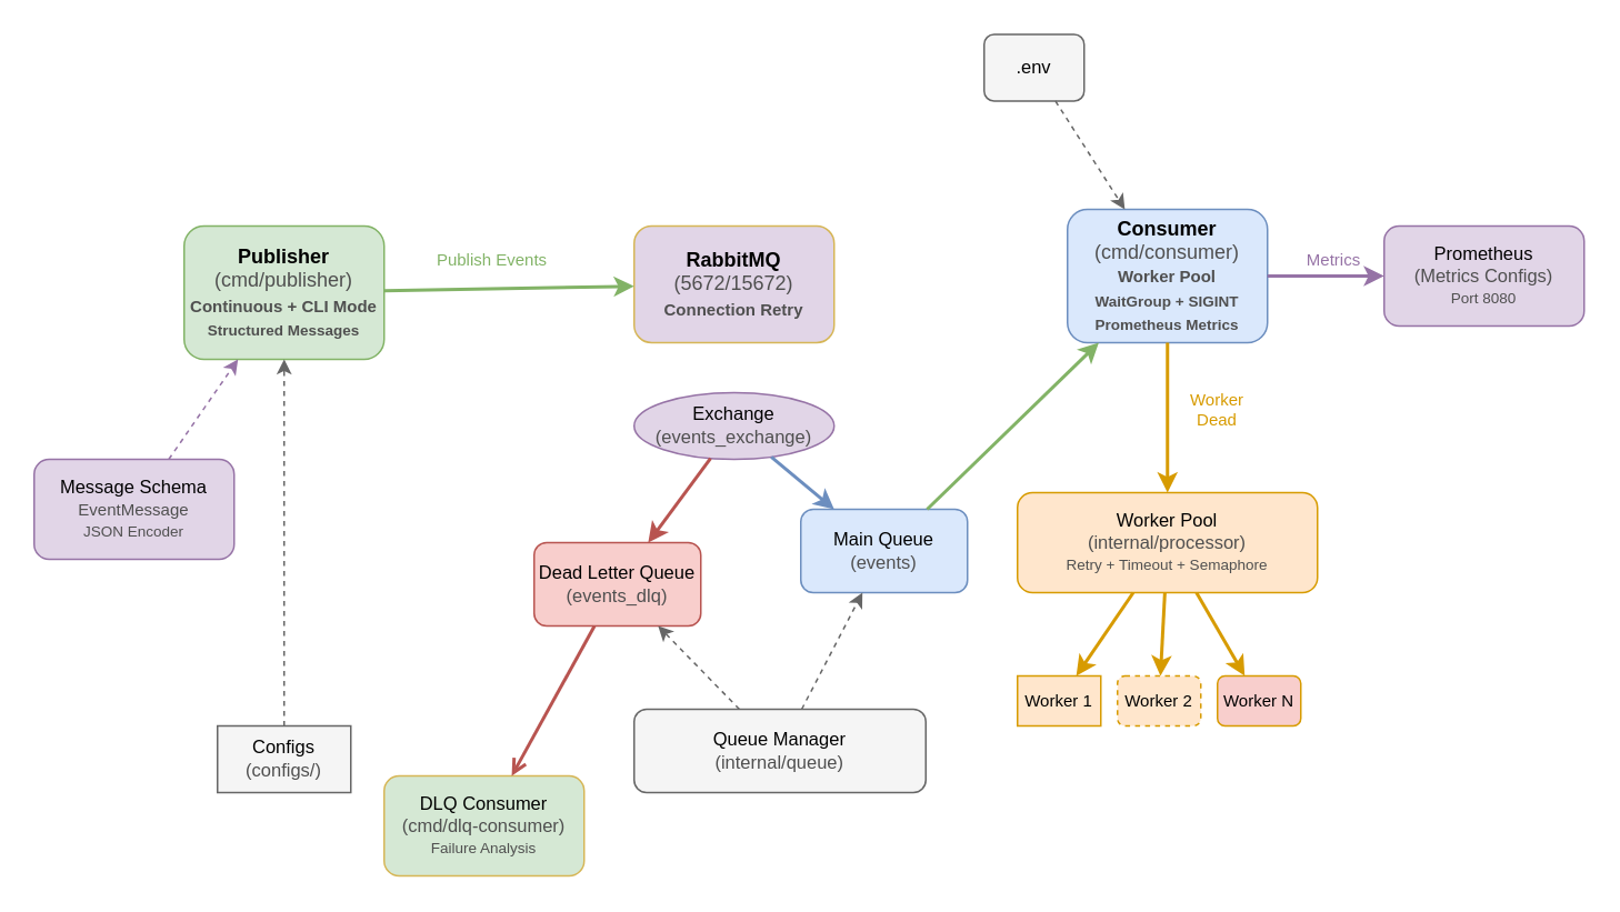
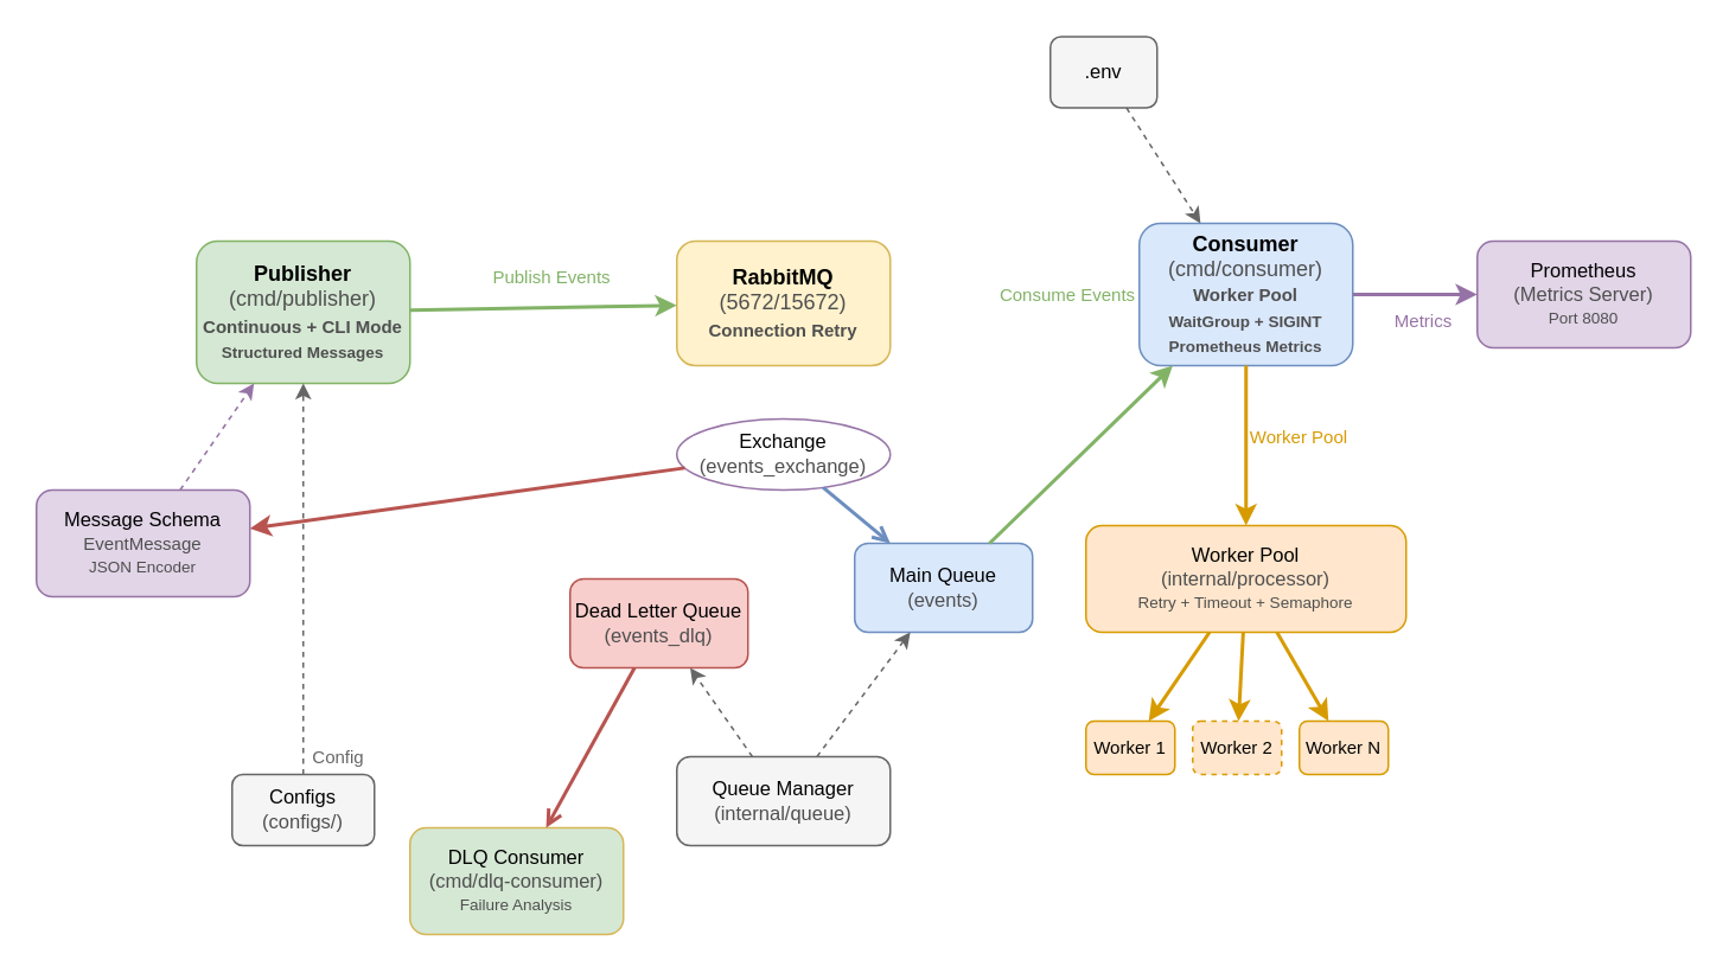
- <mxCell id="33" value="Publish Events" style="text;html=1;strokeColor=none;fillColor=none;align=center;verticalAlign=middle;whiteSpace=wrap;rounded=0;fontSize=10;fontColor=#82b366;" parent="1" vertex="1"><mxGeometry x="255" y="145" width="80" height="20" as="geometry" /></mxCell>
+ <mxCell id="33" value="Publish Events" style="text;html=1;strokeColor=none;fillColor=none;align=center;verticalAlign=middle;whiteSpace=wrap;rounded=0;fontSize=10;fontColor=#82b366;" parent="1" vertex="1"><mxGeometry x="270" y="145" width="80" height="20" as="geometry" /></mxCell>
- <mxCell id="37" value="Metrics" style="text;html=1;strokeColor=none;fillColor=none;align=center;verticalAlign=middle;whiteSpace=wrap;rounded=0;fontSize=10;fontColor=#9673a6;" parent="1" vertex="1"><mxGeometry x="780" y="145" width="40" height="20" as="geometry" /></mxCell>
+ <mxCell id="37" value="Metrics" style="text;html=1;strokeColor=none;fillColor=none;align=center;verticalAlign=middle;whiteSpace=wrap;rounded=0;fontSize=10;fontColor=#9673a6;" parent="1" vertex="1"><mxGeometry x="780" y="170" width="40" height="20" as="geometry" /></mxCell>
+ <mxCell id="34" value="Consume Events" style="text;html=1;strokeColor=none;fillColor=none;align=center;verticalAlign=middle;whiteSpace=wrap;rounded=0;fontSize=10;fontColor=#82b366;" parent="1" vertex="1"><mxGeometry x="560" y="155" width="80" height="20" as="geometry" /></mxCell>
- <mxCell id="16" value="Prometheus&lt;br&gt;&lt;font style=&quot;color: rgb(79, 79, 79);&quot;&gt;(Metrics Configs)&lt;/font&gt;&lt;br&gt;&lt;font style=&quot;color: rgb(79, 79, 79); font-size: 9px;&quot;&gt;Port 8080&lt;/font&gt;" style="rounded=1;whiteSpace=wrap;html=1;fillColor=#e1d5e7;strokeColor=#9673a6;fontSize=11;" parent="1" vertex="1"><mxGeometry x="830" y="135" width="120" height="60" as="geometry" /></mxCell>
+ <mxCell id="16" value="Prometheus&lt;br&gt;&lt;font style=&quot;color: rgb(79, 79, 79);&quot;&gt;(Metrics Server)&lt;/font&gt;&lt;br&gt;&lt;font style=&quot;color: rgb(79, 79, 79); font-size: 9px;&quot;&gt;Port 8080&lt;/font&gt;" style="rounded=1;whiteSpace=wrap;html=1;fillColor=#e1d5e7;strokeColor=#9673a6;fontSize=11;" parent="1" vertex="1"><mxGeometry x="830" y="135" width="120" height="60" as="geometry" /></mxCell>
- <mxCell id="3" value="RabbitMQ&lt;br&gt;&lt;font style=&quot;color: rgb(79, 79, 79); font-weight: normal;&quot;&gt;(5672/15672)&lt;/font&gt;&lt;br&gt;&lt;font style=&quot;color: rgb(79, 79, 79); font-size: 10px;&quot;&gt;Connection Retry&lt;/font&gt;" style="rounded=1;whiteSpace=wrap;html=1;fillColor=#e1d5e7;strokeColor=#d6b656;fontSize=12;fontStyle=1;" parent="1" vertex="1"><mxGeometry x="380" y="135" width="120" height="70" as="geometry" /></mxCell>
+ <mxCell id="3" value="RabbitMQ&lt;br&gt;&lt;font style=&quot;color: rgb(79, 79, 79); font-weight: normal;&quot;&gt;(5672/15672)&lt;/font&gt;&lt;br&gt;&lt;font style=&quot;color: rgb(79, 79, 79); font-size: 10px;&quot;&gt;Connection Retry&lt;/font&gt;" style="rounded=1;whiteSpace=wrap;html=1;fillColor=#fff2cc;strokeColor=#d6b656;fontSize=12;fontStyle=1;" parent="1" vertex="1"><mxGeometry x="380" y="135" width="120" height="70" as="geometry" /></mxCell>
- <mxCell id="35" value="Worker Dead" style="text;html=1;strokeColor=none;fillColor=none;align=center;verticalAlign=middle;whiteSpace=wrap;rounded=0;fontSize=10;fontColor=#d79b00;" parent="1" vertex="1"><mxGeometry x="700" y="235" width="60" height="20" as="geometry" /></mxCell>
+ <mxCell id="35" value="Worker Pool" style="text;html=1;strokeColor=none;fillColor=none;align=center;verticalAlign=middle;whiteSpace=wrap;rounded=0;fontSize=10;fontColor=#d79b00;" parent="1" vertex="1"><mxGeometry x="700" y="235" width="60" height="20" as="geometry" /></mxCell>
- <mxCell id="4" value="Exchange&lt;br&gt;&lt;font style=&quot;color: rgb(79, 79, 79);&quot;&gt;(events_exchange)&lt;/font&gt;" style="ellipse;whiteSpace=wrap;html=1;fillColor=#e1d5e7;strokeColor=#9673a6;fontSize=11;" parent="1" vertex="1"><mxGeometry x="380" y="235" width="120" height="40" as="geometry" /></mxCell>
+ <mxCell id="4" value="Exchange&lt;br&gt;&lt;font style=&quot;color: rgb(79, 79, 79);&quot;&gt;(events_exchange)&lt;/font&gt;" style="ellipse;whiteSpace=wrap;html=1;fillColor=#ffffff;strokeColor=#9673a6;fontSize=11;" parent="1" vertex="1"><mxGeometry x="380" y="235" width="120" height="40" as="geometry" /></mxCell>
- <mxCell id="20" value="" style="endArrow=classic;html=1;rounded=0;strokeWidth=2;strokeColor=#b85450;" parent="1" source="4" target="6" edge="1"><mxGeometry width="50" height="50" relative="1" as="geometry"><mxPoint x="480" y="275" as="sourcePoint" /><mxPoint x="530" y="335" as="targetPoint" /></mxGeometry></mxCell>
+ <mxCell id="20" value="" style="endArrow=classic;html=1;rounded=0;strokeWidth=2;strokeColor=#b85450;" parent="1" source="4" target="17" edge="1"><mxGeometry width="50" height="50" relative="1" as="geometry"><mxPoint x="480" y="275" as="sourcePoint" /><mxPoint x="530" y="335" as="targetPoint" /></mxGeometry></mxCell>
- <mxCell id="19" value="" style="endArrow=classic;html=1;rounded=0;strokeWidth=2;strokeColor=#6c8ebf;" parent="1" source="4" target="5" edge="1"><mxGeometry width="50" height="50" relative="1" as="geometry"><mxPoint x="400" y="275" as="sourcePoint" /><mxPoint x="330" y="335" as="targetPoint" /></mxGeometry></mxCell>
+ <mxCell id="19" value="" style="endArrow=open;html=1;rounded=0;strokeWidth=2;strokeColor=#6c8ebf;" parent="1" source="4" target="5" edge="1"><mxGeometry width="50" height="50" relative="1" as="geometry"><mxPoint x="400" y="275" as="sourcePoint" /><mxPoint x="330" y="335" as="targetPoint" /></mxGeometry></mxCell>
- <mxCell id="10" value="Worker 1" style="whiteSpace=wrap;html=1;fillColor=#ffe6cc;strokeColor=#d79b00;fontSize=10;rounded=0;" parent="1" vertex="1"><mxGeometry x="610" y="405" width="50" height="30" as="geometry" /></mxCell>
+ <mxCell id="10" value="Worker 1" style="rounded=1;whiteSpace=wrap;html=1;fillColor=#ffe6cc;strokeColor=#d79b00;fontSize=10;" parent="1" vertex="1"><mxGeometry x="610" y="405" width="50" height="30" as="geometry" /></mxCell>
- <mxCell id="12" value="Worker N" style="rounded=1;whiteSpace=wrap;html=1;fillColor=#f8cecc;strokeColor=#d79b00;fontSize=10;" parent="1" vertex="1"><mxGeometry x="730" y="405" width="50" height="30" as="geometry" /></mxCell>
+ <mxCell id="12" value="Worker N" style="rounded=1;whiteSpace=wrap;html=1;fillColor=#ffe6cc;strokeColor=#d79b00;fontSize=10;" parent="1" vertex="1"><mxGeometry x="730" y="405" width="50" height="30" as="geometry" /></mxCell>
+ <mxCell id="36" value="Config" style="text;html=1;strokeColor=none;fillColor=none;align=center;verticalAlign=middle;whiteSpace=wrap;rounded=0;fontSize=10;fontColor=#666666;" parent="1" vertex="1"><mxGeometry x="170" y="415" width="40" height="20" as="geometry" /></mxCell>
- <mxCell id="13" value="Queue Manager&lt;br&gt;&lt;font style=&quot;color: rgb(79, 79, 79);&quot;&gt;(internal/queue)&lt;/font&gt;" style="rounded=1;whiteSpace=wrap;html=1;fillColor=#f5f5f5;strokeColor=#666666;fontSize=11;" parent="1" vertex="1"><mxGeometry x="380" y="425" width="175" height="50" as="geometry" /></mxCell>
+ <mxCell id="13" value="Queue Manager&lt;br&gt;&lt;font style=&quot;color: rgb(79, 79, 79);&quot;&gt;(internal/queue)&lt;/font&gt;" style="rounded=1;whiteSpace=wrap;html=1;fillColor=#f5f5f5;strokeColor=#666666;fontSize=11;" parent="1" vertex="1"><mxGeometry x="380" y="425" width="120" height="50" as="geometry" /></mxCell>
- <mxCell id="14" value="Configs&lt;br&gt;&lt;font style=&quot;color: rgb(79, 79, 79);&quot;&gt;(configs/)&lt;/font&gt;" style="whiteSpace=wrap;html=1;fillColor=#f5f5f5;strokeColor=#666666;fontSize=11;rounded=0;" parent="1" vertex="1"><mxGeometry x="130" y="435" width="80" height="40" as="geometry" /></mxCell>
+ <mxCell id="14" value="Configs&lt;br&gt;&lt;font style=&quot;color: rgb(79, 79, 79);&quot;&gt;(configs/)&lt;/font&gt;" style="rounded=1;whiteSpace=wrap;html=1;fillColor=#f5f5f5;strokeColor=#666666;fontSize=11;" parent="1" vertex="1"><mxGeometry x="130" y="435" width="80" height="40" as="geometry" /></mxCell>
